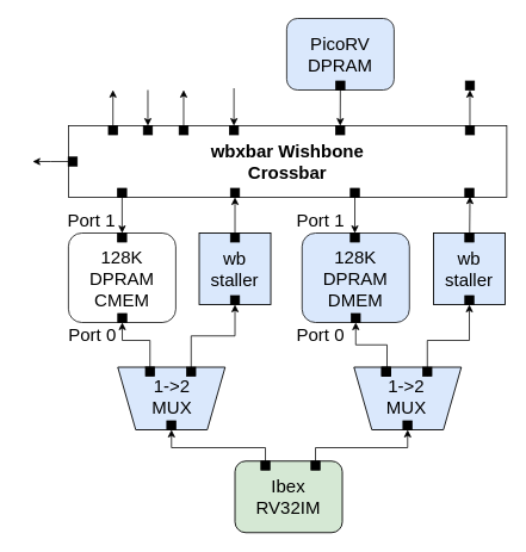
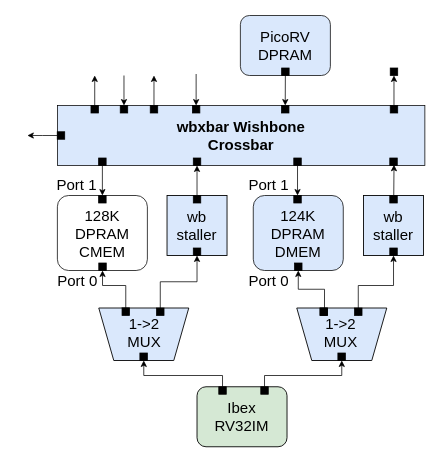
- <mxCell id="2" value="wbxbar Wishbone&lt;br&gt;Crossbar" style="rounded=0;whiteSpace=wrap;html=1;fontSize=20;fontStyle=1;fillColor=#ffffff;" vertex="1" parent="1"><mxGeometry x="76" y="140" width="490" height="80" as="geometry" /></mxCell>
+ <mxCell id="2" value="wbxbar Wishbone&lt;br&gt;Crossbar" style="rounded=0;whiteSpace=wrap;html=1;fontSize=20;fontStyle=1;fillColor=#DAE8FC;" vertex="1" parent="1"><mxGeometry x="76" y="140" width="490" height="80" as="geometry" /></mxCell>
- <mxCell id="13" value="128K&lt;br&gt;DPRAM&lt;br&gt;DMEM" style="rounded=1;whiteSpace=wrap;html=1;fontSize=20;fillColor=#DAE8FC;" vertex="1" parent="1"><mxGeometry x="337.2" y="260" width="120" height="100" as="geometry" /></mxCell>
+ <mxCell id="13" value="124K&lt;br&gt;DPRAM&lt;br&gt;DMEM" style="rounded=1;whiteSpace=wrap;html=1;fontSize=20;fillColor=#DAE8FC;" vertex="1" parent="1"><mxGeometry x="337.2" y="260" width="120" height="100" as="geometry" /></mxCell>
